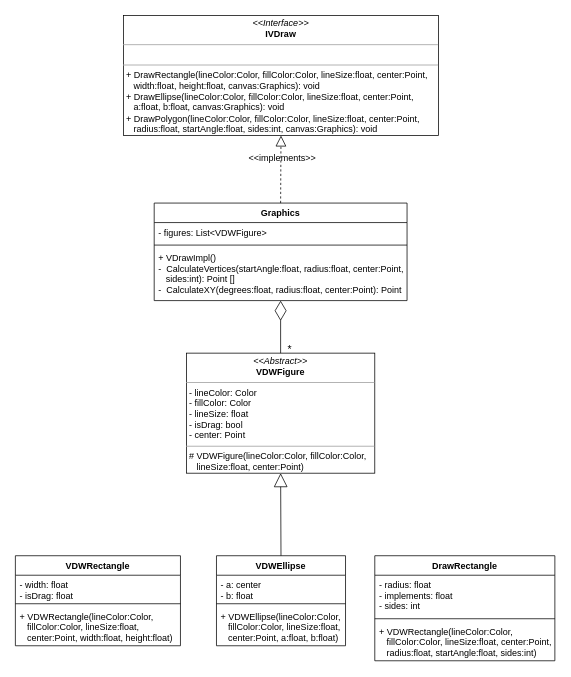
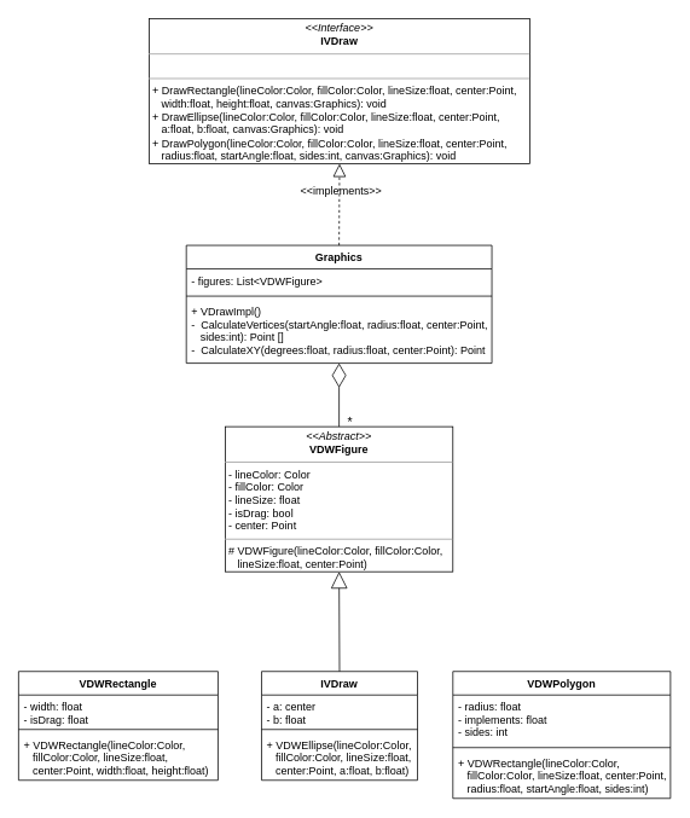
- <mxCell id="16" value="VDWEllipse" style="swimlane;fontStyle=1;align=center;verticalAlign=top;childLayout=stackLayout;horizontal=1;startSize=26;horizontalStack=0;resizeParent=1;resizeParentMax=0;resizeLast=0;collapsible=1;marginBottom=0;" vertex="1" parent="1"><mxGeometry x="288" y="740" width="172" height="120" as="geometry" /></mxCell>
+ <mxCell id="16" value="IVDraw" style="swimlane;fontStyle=1;align=center;verticalAlign=top;childLayout=stackLayout;horizontal=1;startSize=26;horizontalStack=0;resizeParent=1;resizeParentMax=0;resizeLast=0;collapsible=1;marginBottom=0;" vertex="1" parent="1"><mxGeometry x="288" y="740" width="172" height="120" as="geometry" /></mxCell>
- <mxCell id="20" value="DrawRectangle" style="swimlane;fontStyle=1;align=center;verticalAlign=top;childLayout=stackLayout;horizontal=1;startSize=26;horizontalStack=0;resizeParent=1;resizeParentMax=0;resizeLast=0;collapsible=1;marginBottom=0;" vertex="1" parent="1"><mxGeometry x="499" y="740" width="240" height="140" as="geometry" /></mxCell>
+ <mxCell id="20" value="VDWPolygon" style="swimlane;fontStyle=1;align=center;verticalAlign=top;childLayout=stackLayout;horizontal=1;startSize=26;horizontalStack=0;resizeParent=1;resizeParentMax=0;resizeLast=0;collapsible=1;marginBottom=0;" vertex="1" parent="1"><mxGeometry x="499" y="740" width="240" height="140" as="geometry" /></mxCell>
